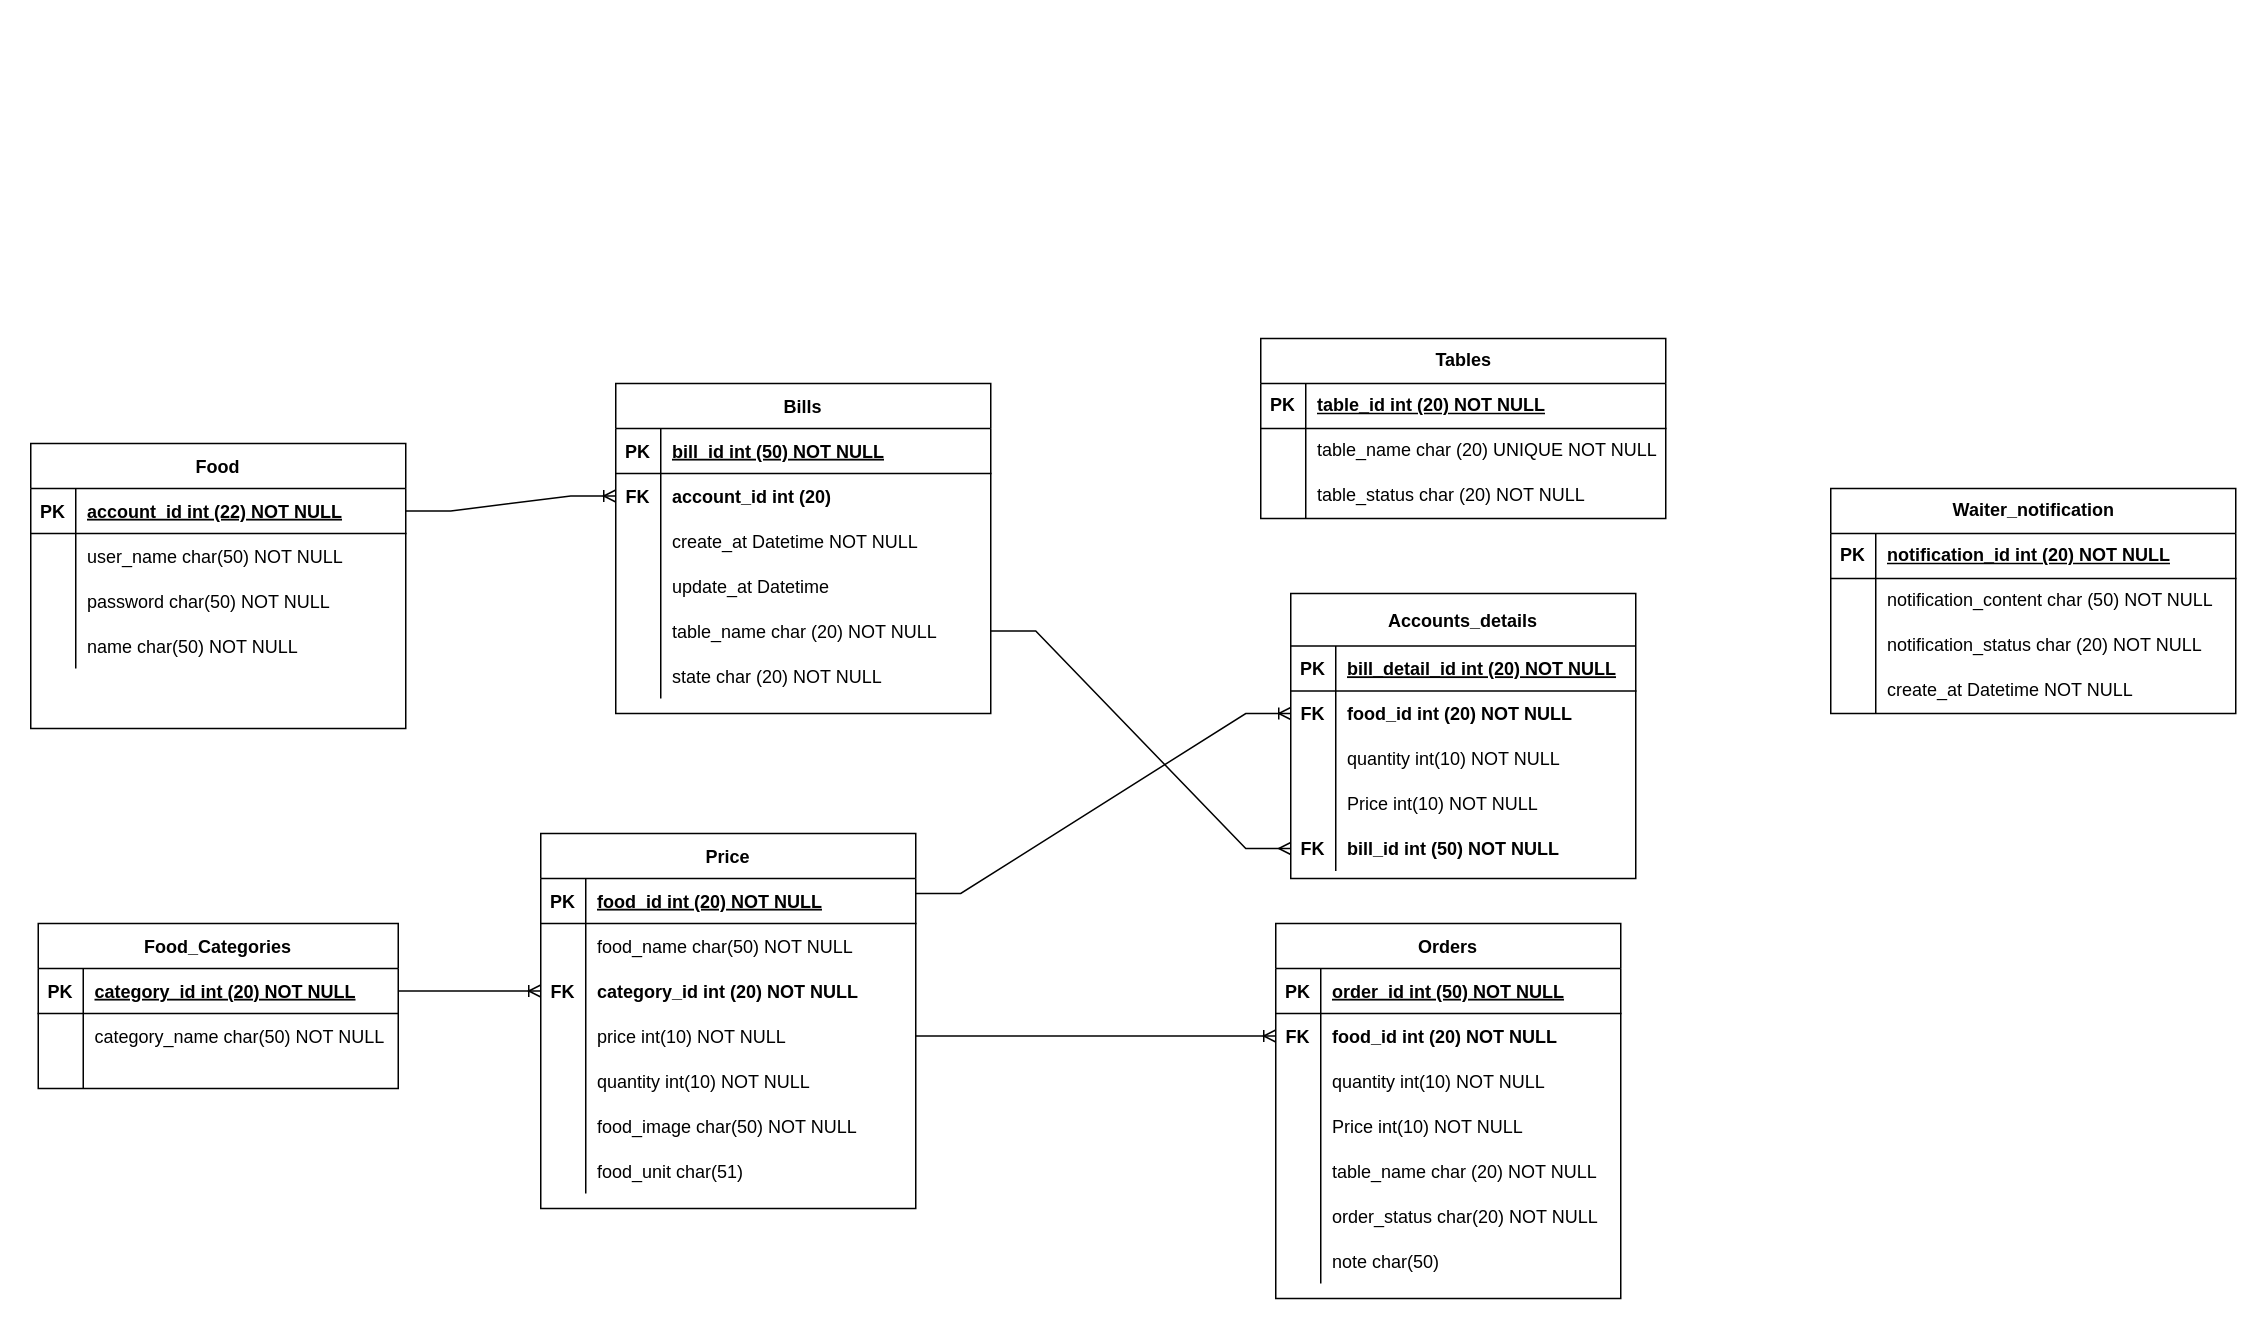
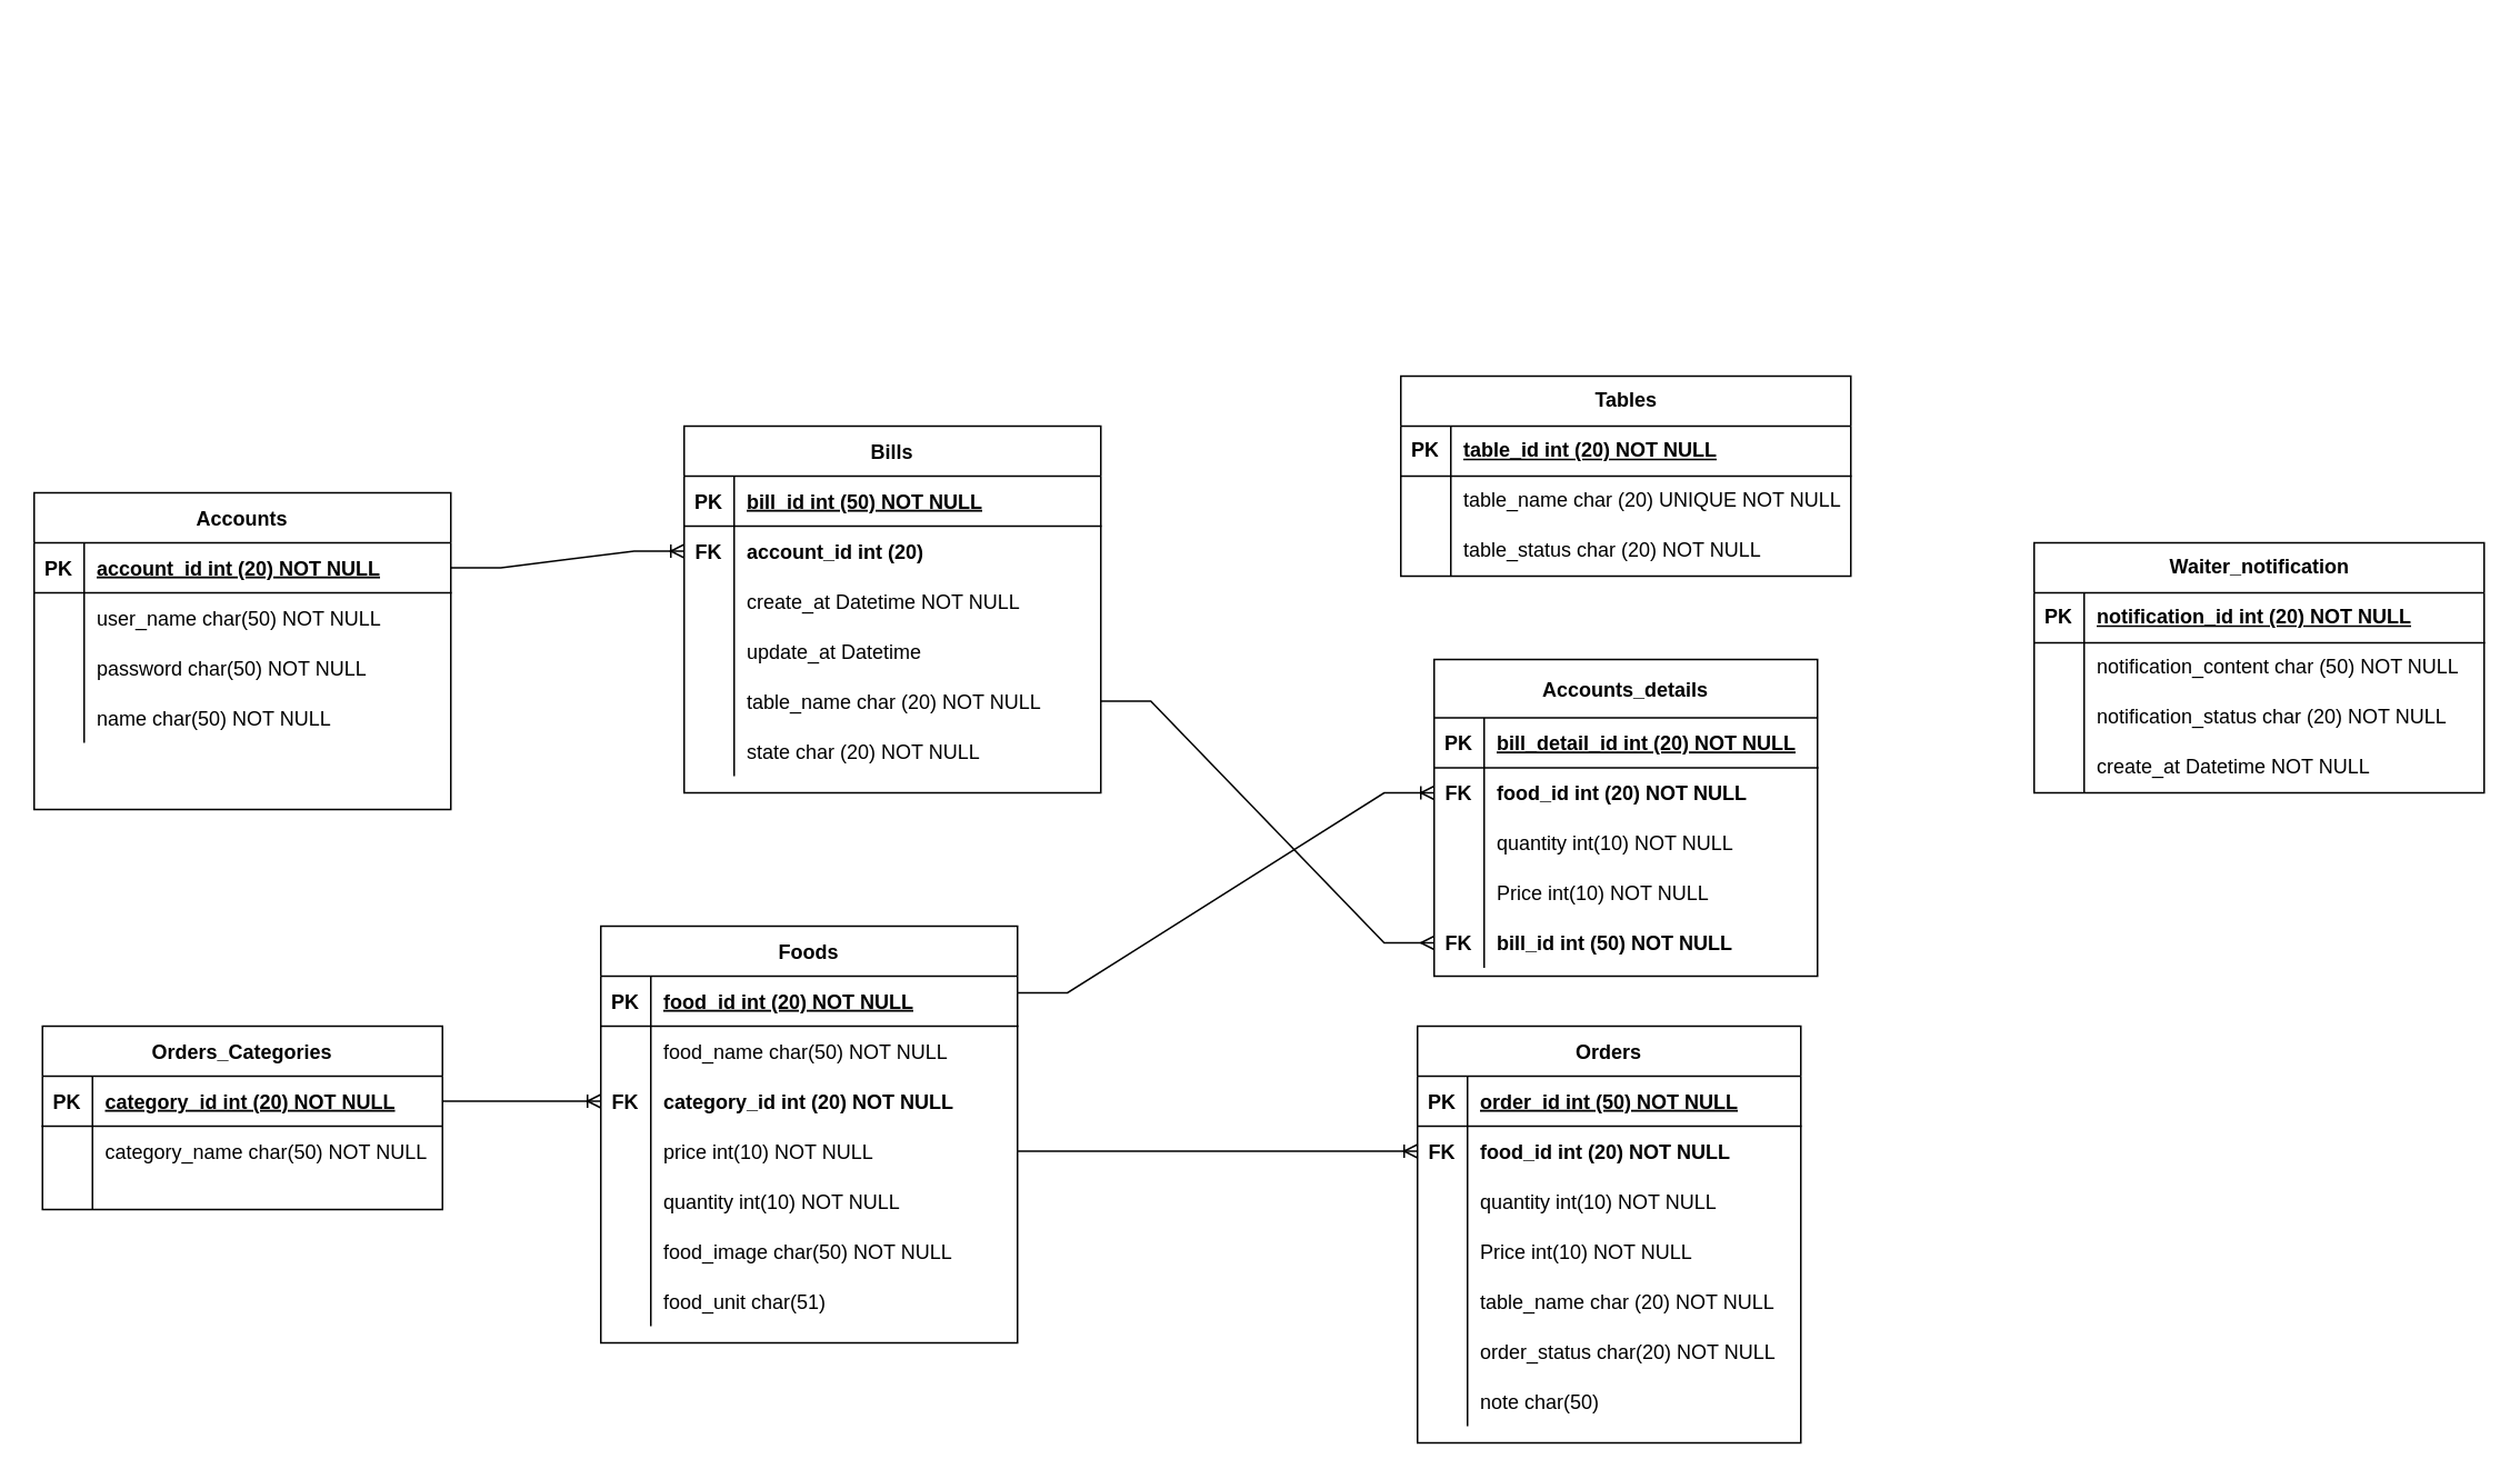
- <mxCell id="2" value="Food" style="shape=table;startSize=30;container=1;collapsible=1;childLayout=tableLayout;fixedRows=1;rowLines=0;fontStyle=1;align=center;resizeLast=1;" parent="1" vertex="1"><mxGeometry x="20" y="295" width="250" height="190" as="geometry" /></mxCell>
+ <mxCell id="2" value="Accounts" style="shape=table;startSize=30;container=1;collapsible=1;childLayout=tableLayout;fixedRows=1;rowLines=0;fontStyle=1;align=center;resizeLast=1;" parent="1" vertex="1"><mxGeometry x="20" y="295" width="250" height="190" as="geometry" /></mxCell>
- <mxCell id="5" value="account_id int (22) NOT NULL" style="shape=partialRectangle;overflow=hidden;connectable=0;fillColor=none;top=0;left=0;bottom=0;right=0;align=left;spacingLeft=6;fontStyle=5;" parent="3" vertex="1"><mxGeometry x="30" width="220" height="30" as="geometry"><mxRectangle width="220" height="30" as="alternateBounds" /></mxGeometry></mxCell>
+ <mxCell id="5" value="account_id int (20) NOT NULL" style="shape=partialRectangle;overflow=hidden;connectable=0;fillColor=none;top=0;left=0;bottom=0;right=0;align=left;spacingLeft=6;fontStyle=5;" parent="3" vertex="1"><mxGeometry x="30" width="220" height="30" as="geometry"><mxRectangle width="220" height="30" as="alternateBounds" /></mxGeometry></mxCell>
- <mxCell id="27" value="Price" style="shape=table;startSize=30;container=1;collapsible=1;childLayout=tableLayout;fixedRows=1;rowLines=0;fontStyle=1;align=center;resizeLast=1;" parent="1" vertex="1"><mxGeometry x="360" y="555" width="250" height="250" as="geometry" /></mxCell>
+ <mxCell id="27" value="Foods" style="shape=table;startSize=30;container=1;collapsible=1;childLayout=tableLayout;fixedRows=1;rowLines=0;fontStyle=1;align=center;resizeLast=1;" parent="1" vertex="1"><mxGeometry x="360" y="555" width="250" height="250" as="geometry" /></mxCell>
- <mxCell id="17" value="Food_Categories" style="shape=table;startSize=30;container=1;collapsible=1;childLayout=tableLayout;fixedRows=1;rowLines=0;fontStyle=1;align=center;resizeLast=1;" parent="1" vertex="1"><mxGeometry x="25" y="615" width="240" height="110" as="geometry" /></mxCell>
+ <mxCell id="17" value="Orders_Categories" style="shape=table;startSize=30;container=1;collapsible=1;childLayout=tableLayout;fixedRows=1;rowLines=0;fontStyle=1;align=center;resizeLast=1;" parent="1" vertex="1"><mxGeometry x="25" y="615" width="240" height="110" as="geometry" /></mxCell>
